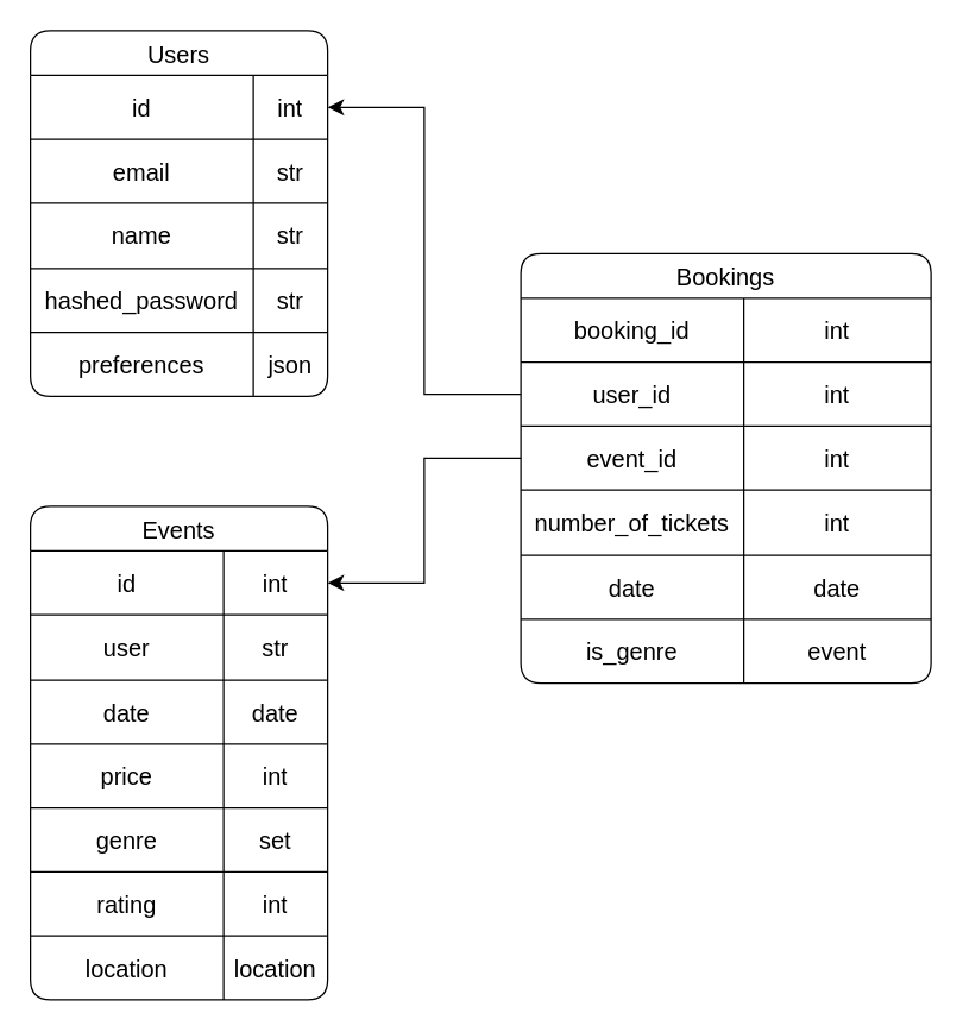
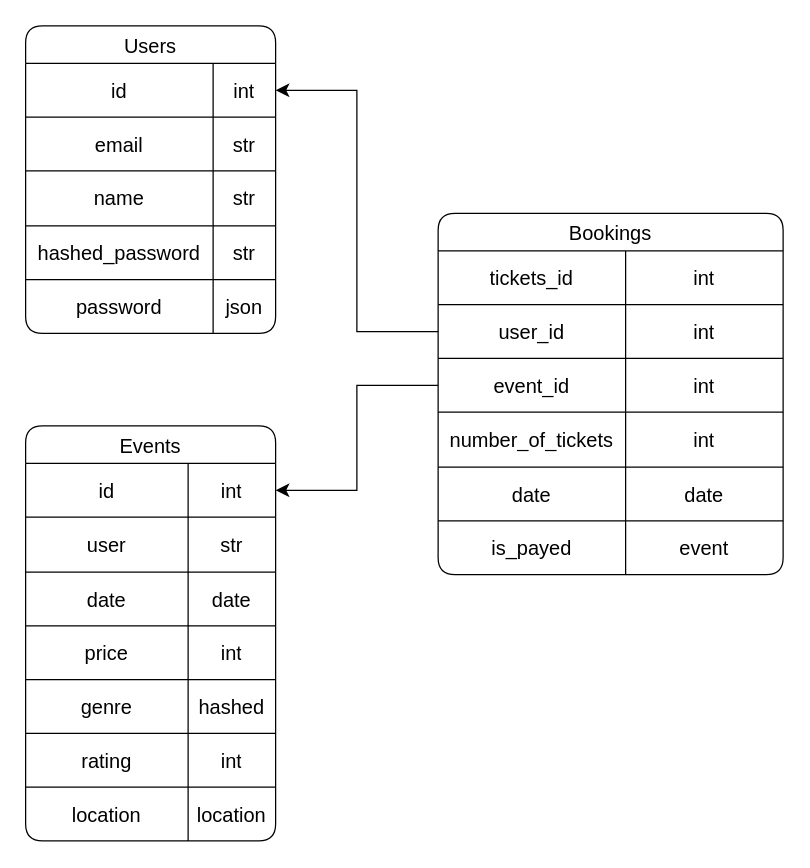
- <mxCell id="42" value="booking_id" style="shape=partialRectangle;html=1;whiteSpace=wrap;connectable=0;strokeColor=inherit;overflow=hidden;fillColor=none;top=0;left=0;bottom=0;right=0;pointerEvents=1;fontSize=16;" vertex="1" parent="41"><mxGeometry width="150" height="43" as="geometry"><mxRectangle width="150" height="43" as="alternateBounds" /></mxGeometry></mxCell>
+ <mxCell id="42" value="tickets_id" style="shape=partialRectangle;html=1;whiteSpace=wrap;connectable=0;strokeColor=inherit;overflow=hidden;fillColor=none;top=0;left=0;bottom=0;right=0;pointerEvents=1;fontSize=16;" vertex="1" parent="41"><mxGeometry width="150" height="43" as="geometry"><mxRectangle width="150" height="43" as="alternateBounds" /></mxGeometry></mxCell>
- <mxCell id="16" value="preferences" style="shape=partialRectangle;html=1;whiteSpace=wrap;connectable=0;strokeColor=inherit;overflow=hidden;fillColor=none;top=0;left=0;bottom=0;right=0;pointerEvents=1;fontSize=16;" vertex="1" parent="15"><mxGeometry width="150" height="43" as="geometry"><mxRectangle width="150" height="43" as="alternateBounds" /></mxGeometry></mxCell>
+ <mxCell id="16" value="password" style="shape=partialRectangle;html=1;whiteSpace=wrap;connectable=0;strokeColor=inherit;overflow=hidden;fillColor=none;top=0;left=0;bottom=0;right=0;pointerEvents=1;fontSize=16;" vertex="1" parent="15"><mxGeometry width="150" height="43" as="geometry"><mxRectangle width="150" height="43" as="alternateBounds" /></mxGeometry></mxCell>
- <mxCell id="57" value="is_genre" style="shape=partialRectangle;html=1;whiteSpace=wrap;connectable=0;strokeColor=inherit;overflow=hidden;fillColor=none;top=0;left=0;bottom=0;right=0;pointerEvents=1;fontSize=16;" vertex="1" parent="56"><mxGeometry width="150" height="43" as="geometry"><mxRectangle width="150" height="43" as="alternateBounds" /></mxGeometry></mxCell>
+ <mxCell id="57" value="is_payed" style="shape=partialRectangle;html=1;whiteSpace=wrap;connectable=0;strokeColor=inherit;overflow=hidden;fillColor=none;top=0;left=0;bottom=0;right=0;pointerEvents=1;fontSize=16;" vertex="1" parent="56"><mxGeometry width="150" height="43" as="geometry"><mxRectangle width="150" height="43" as="alternateBounds" /></mxGeometry></mxCell>
- <mxCell id="33" value="set" style="shape=partialRectangle;html=1;whiteSpace=wrap;connectable=0;strokeColor=inherit;overflow=hidden;fillColor=none;top=0;left=0;bottom=0;right=0;pointerEvents=1;fontSize=16;align=center;" vertex="1" parent="31"><mxGeometry x="130" width="70" height="43" as="geometry"><mxRectangle width="70" height="43" as="alternateBounds" /></mxGeometry></mxCell>
+ <mxCell id="33" value="hashed" style="shape=partialRectangle;html=1;whiteSpace=wrap;connectable=0;strokeColor=inherit;overflow=hidden;fillColor=none;top=0;left=0;bottom=0;right=0;pointerEvents=1;fontSize=16;align=center;" vertex="1" parent="31"><mxGeometry x="130" width="70" height="43" as="geometry"><mxRectangle width="70" height="43" as="alternateBounds" /></mxGeometry></mxCell>
